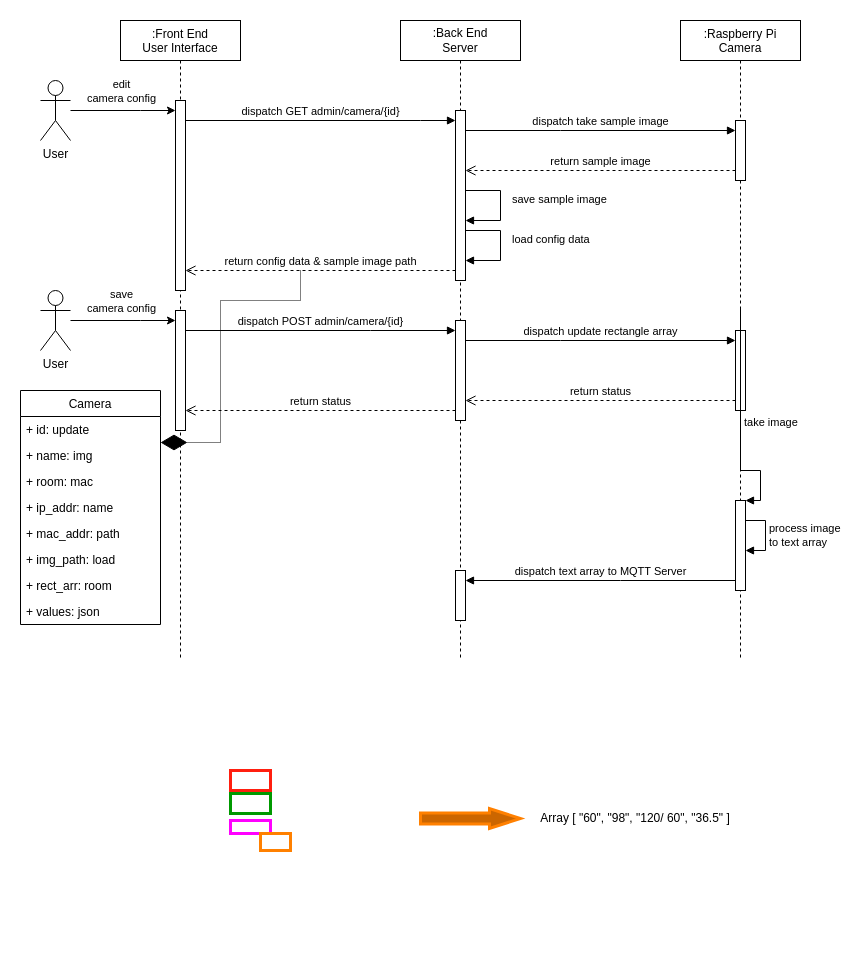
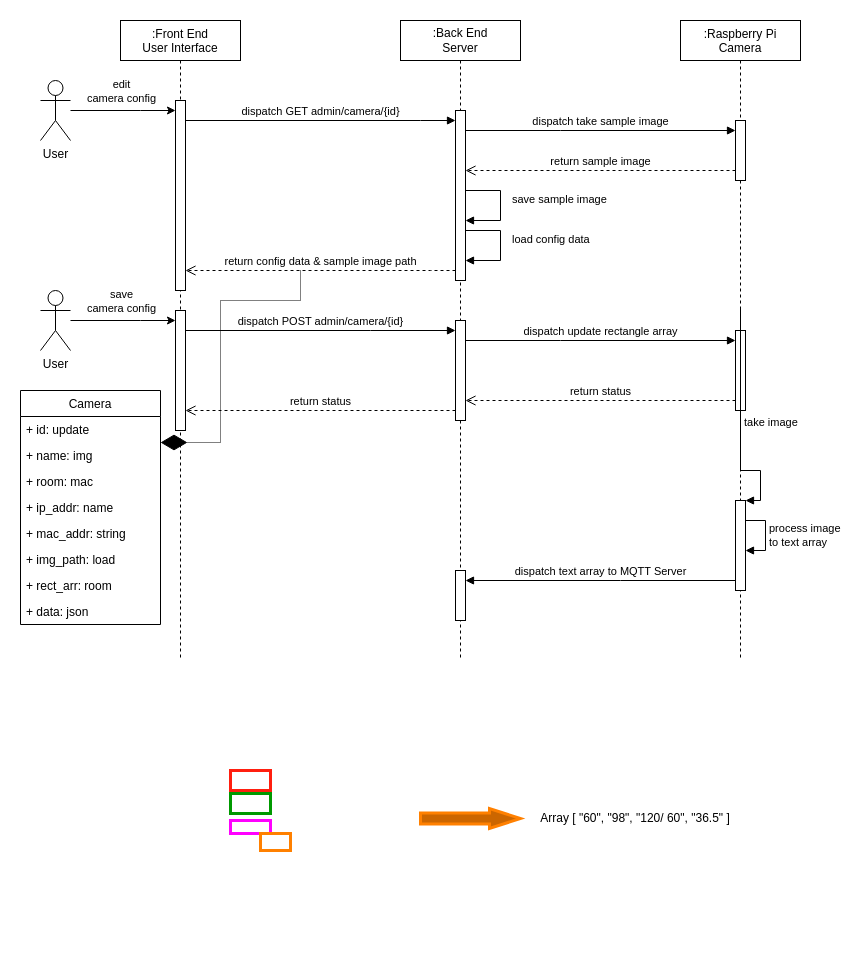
- <mxCell id="34" value="+ mac_addr: path" style="text;strokeColor=none;fillColor=none;align=left;verticalAlign=top;spacingLeft=4;spacingRight=4;overflow=hidden;rotatable=0;points=[[0,0.5],[1,0.5]];portConstraint=eastwest;" vertex="1" parent="29"><mxGeometry y="130" width="140" height="26" as="geometry" /></mxCell>
+ <mxCell id="34" value="+ mac_addr: string" style="text;strokeColor=none;fillColor=none;align=left;verticalAlign=top;spacingLeft=4;spacingRight=4;overflow=hidden;rotatable=0;points=[[0,0.5],[1,0.5]];portConstraint=eastwest;" vertex="1" parent="29"><mxGeometry y="130" width="140" height="26" as="geometry" /></mxCell>
- <mxCell id="37" value="+ values: json" style="text;strokeColor=none;fillColor=none;align=left;verticalAlign=top;spacingLeft=4;spacingRight=4;overflow=hidden;rotatable=0;points=[[0,0.5],[1,0.5]];portConstraint=eastwest;" vertex="1" parent="29"><mxGeometry y="208" width="140" height="26" as="geometry" /></mxCell>
+ <mxCell id="37" value="+ data: json" style="text;strokeColor=none;fillColor=none;align=left;verticalAlign=top;spacingLeft=4;spacingRight=4;overflow=hidden;rotatable=0;points=[[0,0.5],[1,0.5]];portConstraint=eastwest;" vertex="1" parent="29"><mxGeometry y="208" width="140" height="26" as="geometry" /></mxCell>
